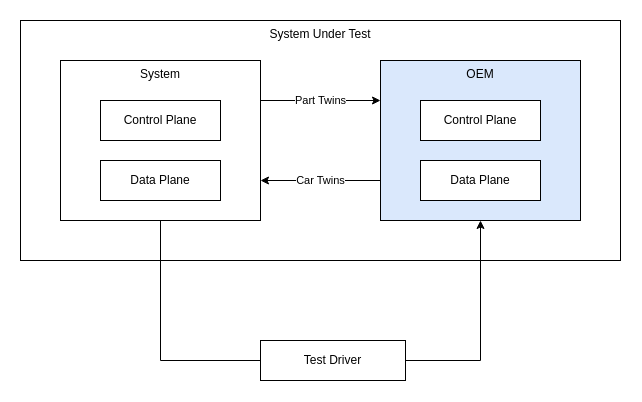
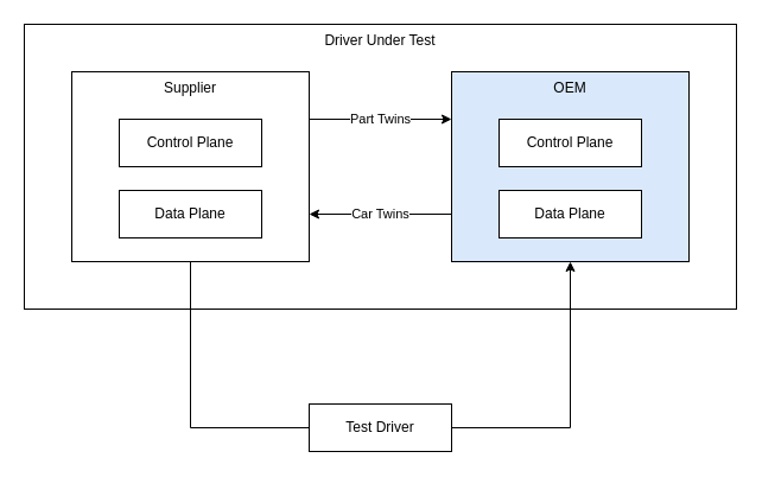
- <mxCell id="2" value="System Under Test" style="rounded=0;whiteSpace=wrap;html=1;verticalAlign=top;" vertex="1" parent="1"><mxGeometry x="20" y="20" width="600" height="240" as="geometry" /></mxCell>
+ <mxCell id="2" value="Driver Under Test" style="rounded=0;whiteSpace=wrap;html=1;verticalAlign=top;" vertex="1" parent="1"><mxGeometry x="20" y="20" width="600" height="240" as="geometry" /></mxCell>
- <mxCell id="4" value="System" style="rounded=0;whiteSpace=wrap;html=1;verticalAlign=top;" vertex="1" parent="1"><mxGeometry x="60" y="60" width="200" height="160" as="geometry" /></mxCell>
+ <mxCell id="4" value="Supplier" style="rounded=0;whiteSpace=wrap;html=1;verticalAlign=top;" vertex="1" parent="1"><mxGeometry x="60" y="60" width="200" height="160" as="geometry" /></mxCell>
- <mxCell id="13" value="Test Driver" style="rounded=0;whiteSpace=wrap;html=1;verticalAlign=middle;" vertex="1" parent="1"><mxGeometry x="260" y="340" width="145" height="40" as="geometry" /></mxCell>
+ <mxCell id="13" value="Test Driver" style="rounded=0;whiteSpace=wrap;html=1;verticalAlign=middle;" vertex="1" parent="1"><mxGeometry x="260" y="340" width="120" height="40" as="geometry" /></mxCell>
